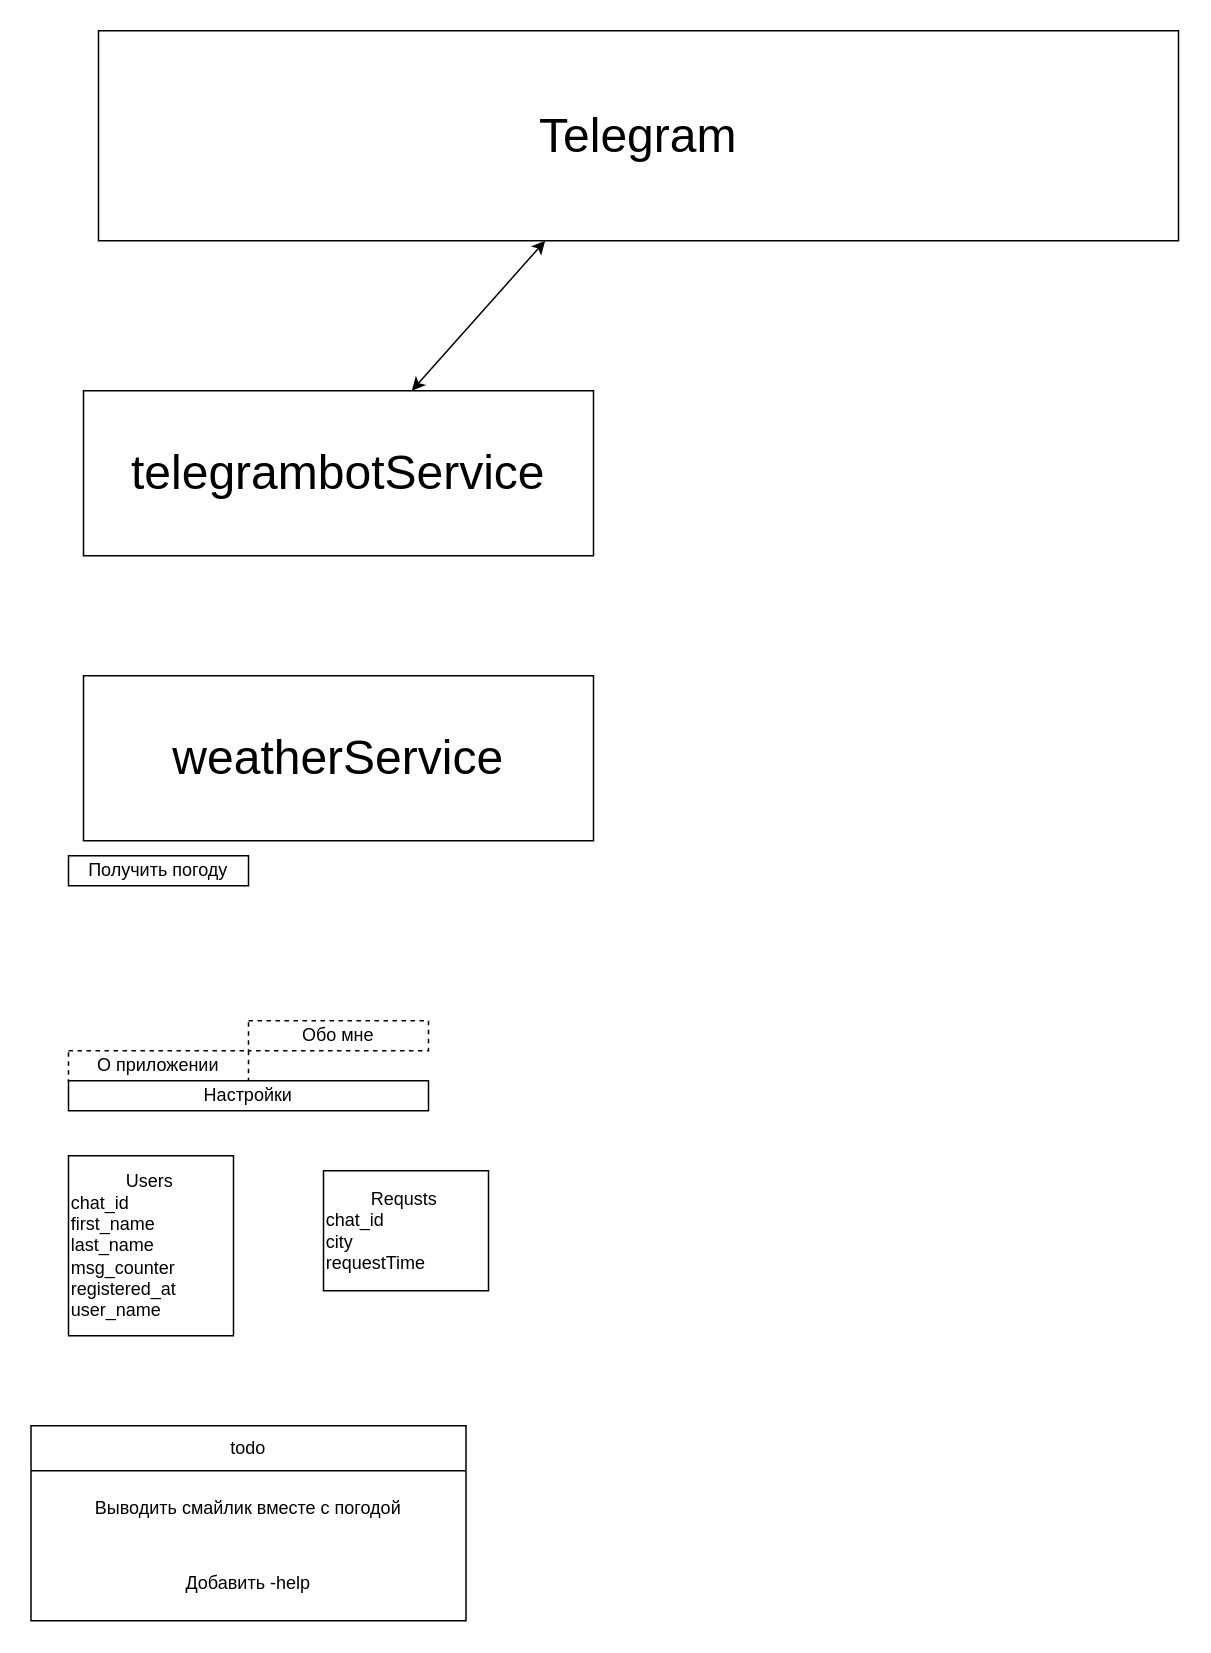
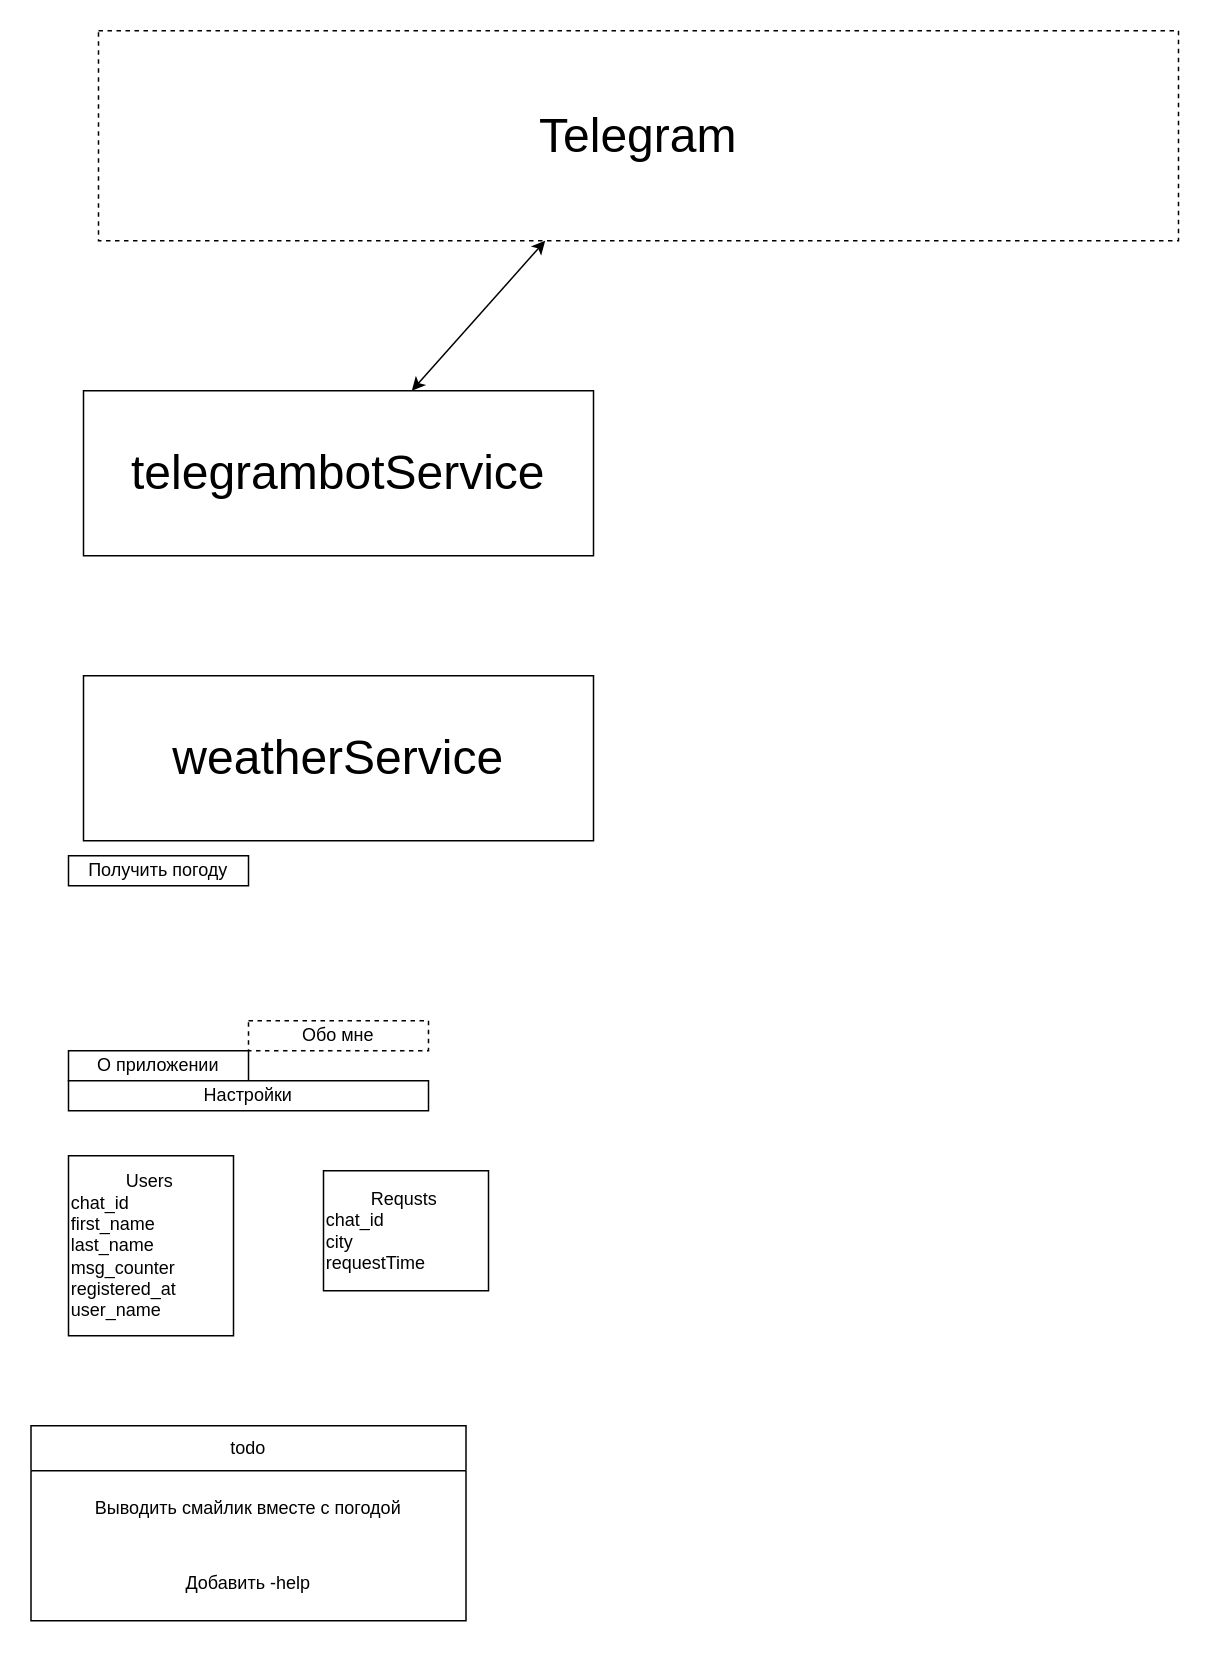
- <mxCell id="2" value="&lt;font style=&quot;font-size: 32px;&quot;&gt;Telegram&lt;/font&gt;" style="rounded=0;whiteSpace=wrap;html=1;" parent="1" vertex="1"><mxGeometry x="65" y="20" width="720" height="140" as="geometry" /></mxCell>
+ <mxCell id="2" value="&lt;font style=&quot;font-size: 32px;&quot;&gt;Telegram&lt;/font&gt;" style="rounded=0;whiteSpace=wrap;html=1;dashed=1;" parent="1" vertex="1"><mxGeometry x="65" y="20" width="720" height="140" as="geometry" /></mxCell>
- <mxCell id="8" value="О приложении" style="rounded=0;whiteSpace=wrap;html=1;dashed=1;" vertex="1" parent="1"><mxGeometry x="45" y="700" width="120" height="20" as="geometry" /></mxCell>
+ <mxCell id="8" value="О приложении" style="rounded=0;whiteSpace=wrap;html=1;" vertex="1" parent="1"><mxGeometry x="45" y="700" width="120" height="20" as="geometry" /></mxCell>
